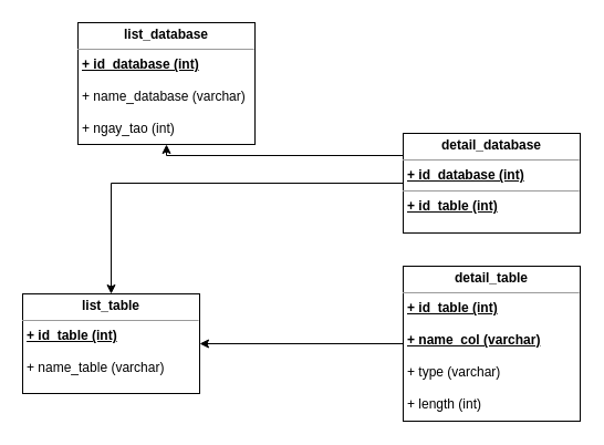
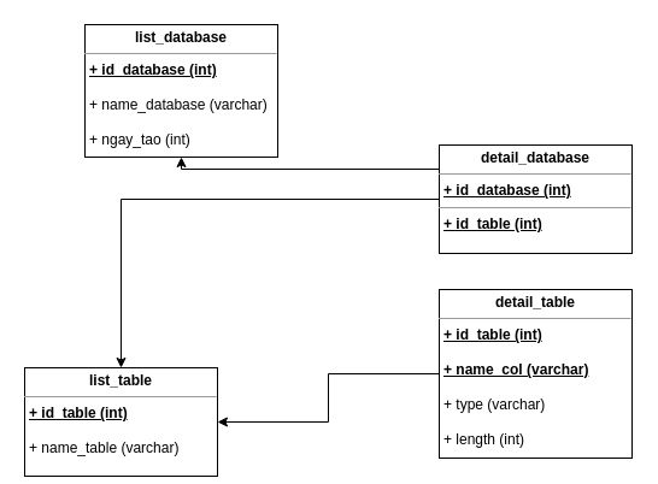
- <mxCell id="6" value="&lt;p style=&quot;margin: 0px ; margin-top: 4px ; text-align: center&quot;&gt;&lt;b&gt;list_table&lt;/b&gt;&lt;/p&gt;&lt;hr size=&quot;1&quot;&gt;&lt;p style=&quot;margin: 0px ; margin-left: 4px&quot;&gt;&lt;b&gt;&lt;u&gt;+ id_table (int)&lt;/u&gt;&lt;/b&gt;&lt;/p&gt;&lt;p style=&quot;margin: 0px ; margin-left: 4px&quot;&gt;&lt;br&gt;&lt;/p&gt;&lt;p style=&quot;margin: 0px ; margin-left: 4px&quot;&gt;+ name_table (varchar)&lt;/p&gt;" style="verticalAlign=top;align=left;overflow=fill;fontSize=12;fontFamily=Helvetica;html=1;" parent="1" vertex="1"><mxGeometry x="20" y="265" width="160" height="90" as="geometry" /></mxCell>
+ <mxCell id="6" value="&lt;p style=&quot;margin: 0px ; margin-top: 4px ; text-align: center&quot;&gt;&lt;b&gt;list_table&lt;/b&gt;&lt;/p&gt;&lt;hr size=&quot;1&quot;&gt;&lt;p style=&quot;margin: 0px ; margin-left: 4px&quot;&gt;&lt;b&gt;&lt;u&gt;+ id_table (int)&lt;/u&gt;&lt;/b&gt;&lt;/p&gt;&lt;p style=&quot;margin: 0px ; margin-left: 4px&quot;&gt;&lt;br&gt;&lt;/p&gt;&lt;p style=&quot;margin: 0px ; margin-left: 4px&quot;&gt;+ name_table (varchar)&lt;/p&gt;" style="verticalAlign=top;align=left;overflow=fill;fontSize=12;fontFamily=Helvetica;html=1;" parent="1" vertex="1"><mxGeometry x="20" y="305" width="160" height="90" as="geometry" /></mxCell>
